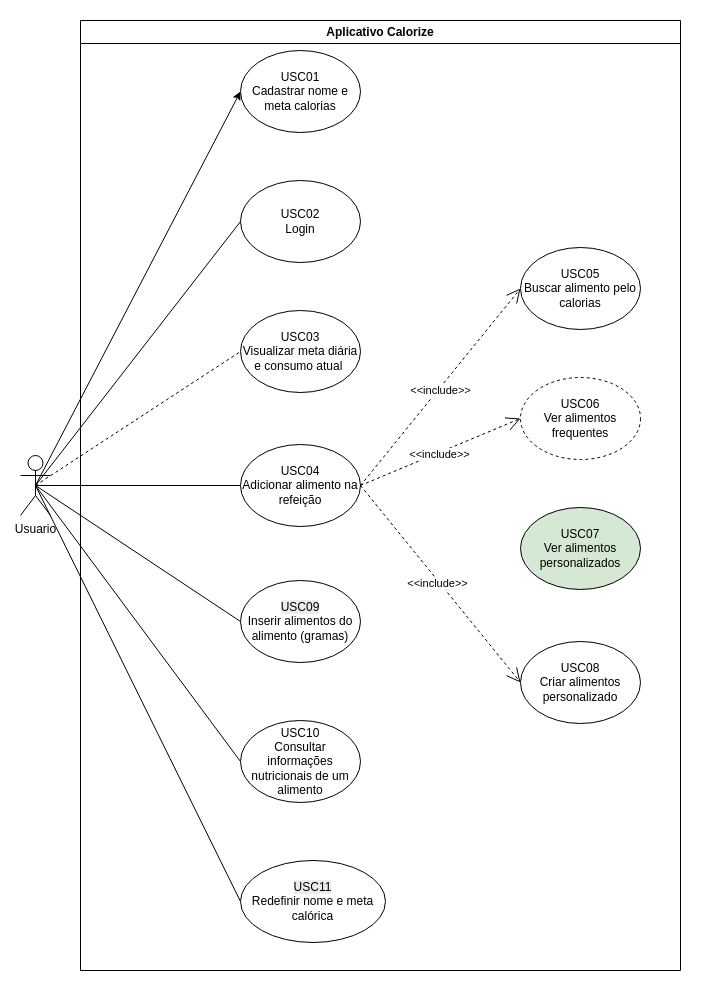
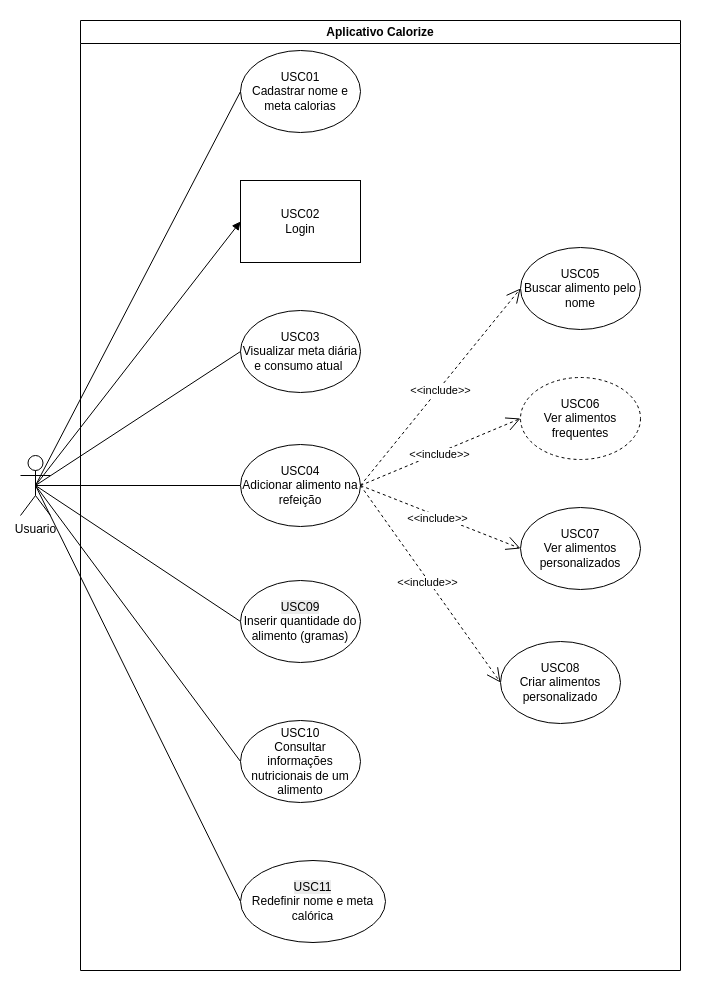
- <mxCell id="6" value="" style="endArrow=classic;html=1;rounded=0;exitX=0.5;exitY=0.5;exitDx=0;exitDy=0;entryX=0;entryY=0.5;entryDx=0;entryDy=0;exitPerimeter=0;" edge="1" parent="1" source="2" target="3"><mxGeometry width="50" height="50" relative="1" as="geometry"><mxPoint x="210" y="489" as="sourcePoint" /><mxPoint x="310" y="-48" as="targetPoint" /></mxGeometry></mxCell>
+ <mxCell id="6" value="" style="endArrow=none;html=1;rounded=0;exitX=0.5;exitY=0.5;exitDx=0;exitDy=0;entryX=0;entryY=0.5;entryDx=0;entryDy=0;exitPerimeter=0;" edge="1" parent="1" source="2" target="3"><mxGeometry width="50" height="50" relative="1" as="geometry"><mxPoint x="210" y="489" as="sourcePoint" /><mxPoint x="310" y="-48" as="targetPoint" /></mxGeometry></mxCell>
- <mxCell id="4" value="USC02&lt;div&gt;Login&lt;/div&gt;" style="ellipse;whiteSpace=wrap;html=1;" vertex="1" parent="1"><mxGeometry x="240" y="180" width="120" height="82" as="geometry" /></mxCell>
+ <mxCell id="4" value="USC02&lt;div&gt;Login&lt;/div&gt;" style="whiteSpace=wrap;html=1;rounded=0;" vertex="1" parent="1"><mxGeometry x="240" y="180" width="120" height="82" as="geometry" /></mxCell>
- <mxCell id="7" value="" style="endArrow=none;html=1;rounded=0;entryX=0;entryY=0.5;entryDx=0;entryDy=0;exitX=0.5;exitY=0.5;exitDx=0;exitDy=0;exitPerimeter=0;" edge="1" parent="1" source="2" target="4"><mxGeometry width="50" height="50" relative="1" as="geometry"><mxPoint x="210" y="489" as="sourcePoint" /><mxPoint x="360" y="-138" as="targetPoint" /></mxGeometry></mxCell>
+ <mxCell id="7" value="" style="endArrow=block;html=1;rounded=0;entryX=0;entryY=0.5;entryDx=0;entryDy=0;exitX=0.5;exitY=0.5;exitDx=0;exitDy=0;exitPerimeter=0;" edge="1" parent="1" source="2" target="4"><mxGeometry width="50" height="50" relative="1" as="geometry"><mxPoint x="210" y="489" as="sourcePoint" /><mxPoint x="360" y="-138" as="targetPoint" /></mxGeometry></mxCell>
- <mxCell id="17" value="USC05&lt;div&gt;Buscar alimento pelo calorias&lt;/div&gt;" style="ellipse;whiteSpace=wrap;html=1;" vertex="1" parent="1"><mxGeometry x="520" y="247" width="120" height="82" as="geometry" /></mxCell>
+ <mxCell id="17" value="USC05&lt;div&gt;Buscar alimento pelo nome&lt;/div&gt;" style="ellipse;whiteSpace=wrap;html=1;" vertex="1" parent="1"><mxGeometry x="520" y="247" width="120" height="82" as="geometry" /></mxCell>
- <mxCell id="8" value="" style="endArrow=none;html=1;rounded=0;exitX=0.5;exitY=0.5;exitDx=0;exitDy=0;entryX=0;entryY=0.5;entryDx=0;entryDy=0;exitPerimeter=0;dashed=1;" edge="1" parent="1" source="2" target="5"><mxGeometry width="50" height="50" relative="1" as="geometry"><mxPoint x="210" y="489" as="sourcePoint" /><mxPoint x="370" y="-128" as="targetPoint" /></mxGeometry></mxCell>
+ <mxCell id="8" value="" style="endArrow=none;html=1;rounded=0;exitX=0.5;exitY=0.5;exitDx=0;exitDy=0;entryX=0;entryY=0.5;entryDx=0;entryDy=0;exitPerimeter=0;" edge="1" parent="1" source="2" target="5"><mxGeometry width="50" height="50" relative="1" as="geometry"><mxPoint x="210" y="489" as="sourcePoint" /><mxPoint x="370" y="-128" as="targetPoint" /></mxGeometry></mxCell>
+ <mxCell id="23" value="&amp;lt;&amp;lt;include&amp;gt;&amp;gt;" style="endArrow=open;endSize=12;dashed=1;html=1;rounded=0;exitX=1;exitY=0.5;exitDx=0;exitDy=0;entryX=0;entryY=0.5;entryDx=0;entryDy=0;" edge="1" parent="1" source="13" target="19"><mxGeometry x="-0.021" y="-2" width="160" relative="1" as="geometry"><mxPoint x="370" y="495" as="sourcePoint" /><mxPoint x="530" y="428" as="targetPoint" /><mxPoint as="offset" /></mxGeometry></mxCell>
- <mxCell id="19" value="USC07&lt;div&gt;Ver alimentos personalizados&lt;/div&gt;" style="ellipse;whiteSpace=wrap;html=1;fillColor=#d5e8d4;" vertex="1" parent="1"><mxGeometry x="520" y="507" width="120" height="82" as="geometry" /></mxCell>
+ <mxCell id="19" value="USC07&lt;div&gt;Ver alimentos personalizados&lt;/div&gt;" style="ellipse;whiteSpace=wrap;html=1;" vertex="1" parent="1"><mxGeometry x="520" y="507" width="120" height="82" as="geometry" /></mxCell>
- <mxCell id="14" value="&lt;span style=&quot;caret-color: rgb(0, 0, 0); color: rgb(0, 0, 0); font-family: Helvetica; font-size: 12px; font-style: normal; font-variant-caps: normal; font-weight: 400; letter-spacing: normal; orphans: auto; text-align: center; text-indent: 0px; text-transform: none; white-space: normal; widows: auto; word-spacing: 0px; -webkit-text-stroke-width: 0px; background-color: rgb(236, 236, 236); text-decoration: none; display: inline !important; float: none;&quot;&gt;USC09&lt;/span&gt;&lt;div style=&quot;caret-color: rgb(0, 0, 0); color: rgb(0, 0, 0); font-family: Helvetica; font-size: 12px; font-style: normal; font-variant-caps: normal; font-weight: 400; letter-spacing: normal; orphans: auto; text-align: center; text-indent: 0px; text-transform: none; white-space: normal; widows: auto; word-spacing: 0px; -webkit-text-stroke-width: 0px; text-decoration: none;&quot;&gt;Inserir alimentos do alimento (gramas)&lt;/div&gt;" style="ellipse;whiteSpace=wrap;html=1;" vertex="1" parent="1"><mxGeometry x="240" y="580" width="120" height="82" as="geometry" /></mxCell>
+ <mxCell id="14" value="&lt;span style=&quot;caret-color: rgb(0, 0, 0); color: rgb(0, 0, 0); font-family: Helvetica; font-size: 12px; font-style: normal; font-variant-caps: normal; font-weight: 400; letter-spacing: normal; orphans: auto; text-align: center; text-indent: 0px; text-transform: none; white-space: normal; widows: auto; word-spacing: 0px; -webkit-text-stroke-width: 0px; background-color: rgb(236, 236, 236); text-decoration: none; display: inline !important; float: none;&quot;&gt;USC09&lt;/span&gt;&lt;div style=&quot;caret-color: rgb(0, 0, 0); color: rgb(0, 0, 0); font-family: Helvetica; font-size: 12px; font-style: normal; font-variant-caps: normal; font-weight: 400; letter-spacing: normal; orphans: auto; text-align: center; text-indent: 0px; text-transform: none; white-space: normal; widows: auto; word-spacing: 0px; -webkit-text-stroke-width: 0px; text-decoration: none;&quot;&gt;Inserir quantidade do alimento (gramas)&lt;/div&gt;" style="ellipse;whiteSpace=wrap;html=1;" vertex="1" parent="1"><mxGeometry x="240" y="580" width="120" height="82" as="geometry" /></mxCell>
- <mxCell id="20" value="USC08&lt;br&gt;&lt;div&gt;&lt;div&gt;Criar alimentos personalizado&lt;/div&gt;&lt;/div&gt;" style="ellipse;whiteSpace=wrap;html=1;" vertex="1" parent="1"><mxGeometry x="520" y="641" width="120" height="82" as="geometry" /></mxCell>
+ <mxCell id="20" value="USC08&lt;br&gt;&lt;div&gt;&lt;div&gt;Criar alimentos personalizado&lt;/div&gt;&lt;/div&gt;" style="ellipse;whiteSpace=wrap;html=1;" vertex="1" parent="1"><mxGeometry x="500" y="641" width="120" height="82" as="geometry" /></mxCell>
